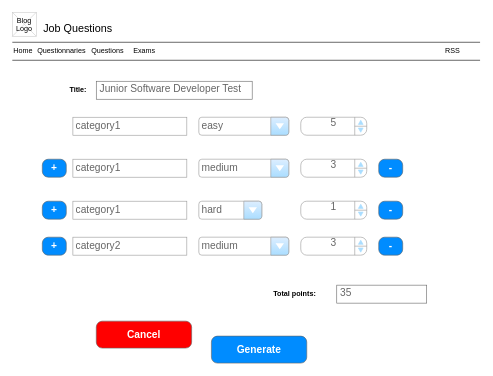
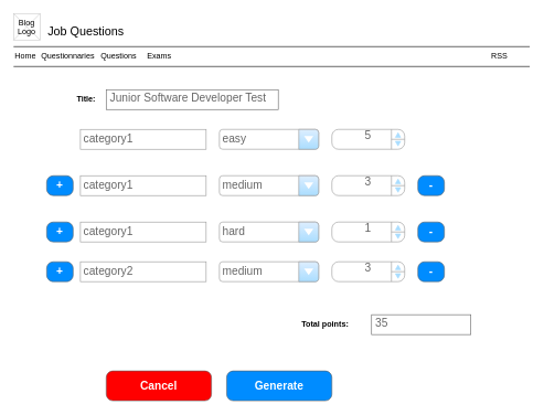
- <mxCell id="22" value="hard" style="strokeWidth=1;shadow=0;dashed=0;align=center;html=1;shape=mxgraph.mockup.forms.comboBox;strokeColor=#999999;fillColor=#ddeeff;align=left;fillColor2=#aaddff;mainText=;fontColor=#666666;fontSize=17;spacingLeft=3;" vertex="1" parent="1"><mxGeometry x="331" y="335" width="105" height="30" as="geometry" /></mxCell>
+ <mxCell id="22" value="hard" style="strokeWidth=1;shadow=0;dashed=0;align=center;html=1;shape=mxgraph.mockup.forms.comboBox;strokeColor=#999999;fillColor=#ddeeff;align=left;fillColor2=#aaddff;mainText=;fontColor=#666666;fontSize=17;spacingLeft=3;" vertex="1" parent="1"><mxGeometry x="331" y="335" width="150" height="30" as="geometry" /></mxCell>
- <mxCell id="35" value="Cancel" style="strokeWidth=1;shadow=0;dashed=0;align=center;html=1;shape=mxgraph.mockup.buttons.button;strokeColor=#666666;fontColor=#ffffff;mainText=;buttonStyle=round;fontSize=17;fontStyle=1;fillColor=#FF0000;whiteSpace=wrap;" vertex="1" parent="1"><mxGeometry x="160" y="535" width="159" height="45" as="geometry" /></mxCell>
+ <mxCell id="35" value="Cancel" style="strokeWidth=1;shadow=0;dashed=0;align=center;html=1;shape=mxgraph.mockup.buttons.button;strokeColor=#666666;fontColor=#ffffff;mainText=;buttonStyle=round;fontSize=17;fontStyle=1;fillColor=#FF0000;whiteSpace=wrap;" vertex="1" parent="1"><mxGeometry x="160" y="560" width="159" height="45" as="geometry" /></mxCell>
- <mxCell id="34" value="Generate" style="strokeWidth=1;shadow=0;dashed=0;align=center;html=1;shape=mxgraph.mockup.buttons.button;strokeColor=#666666;fontColor=#ffffff;mainText=;buttonStyle=round;fontSize=17;fontStyle=1;fillColor=#008cff;whiteSpace=wrap;" vertex="1" parent="1"><mxGeometry x="352" y="560" width="159" height="45" as="geometry" /></mxCell>
+ <mxCell id="34" value="Generate" style="strokeWidth=1;shadow=0;dashed=0;align=center;html=1;shape=mxgraph.mockup.buttons.button;strokeColor=#666666;fontColor=#ffffff;mainText=;buttonStyle=round;fontSize=17;fontStyle=1;fillColor=#008cff;whiteSpace=wrap;" vertex="1" parent="1"><mxGeometry x="342" y="560" width="159" height="45" as="geometry" /></mxCell>
